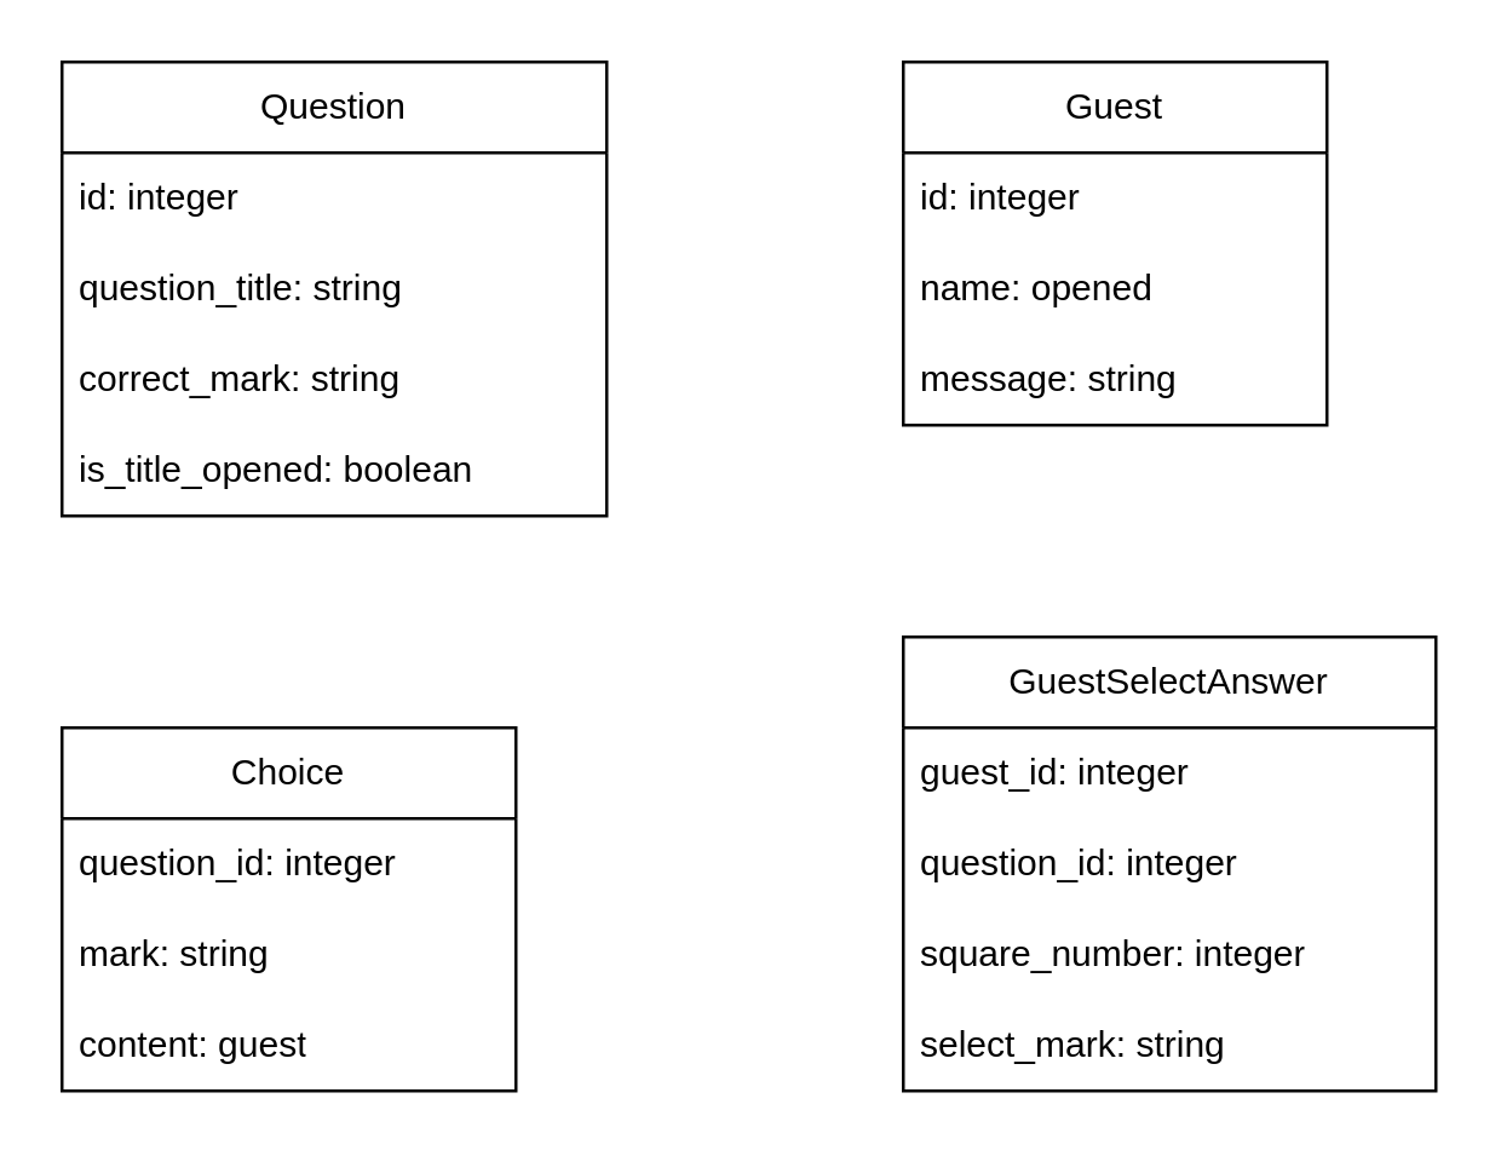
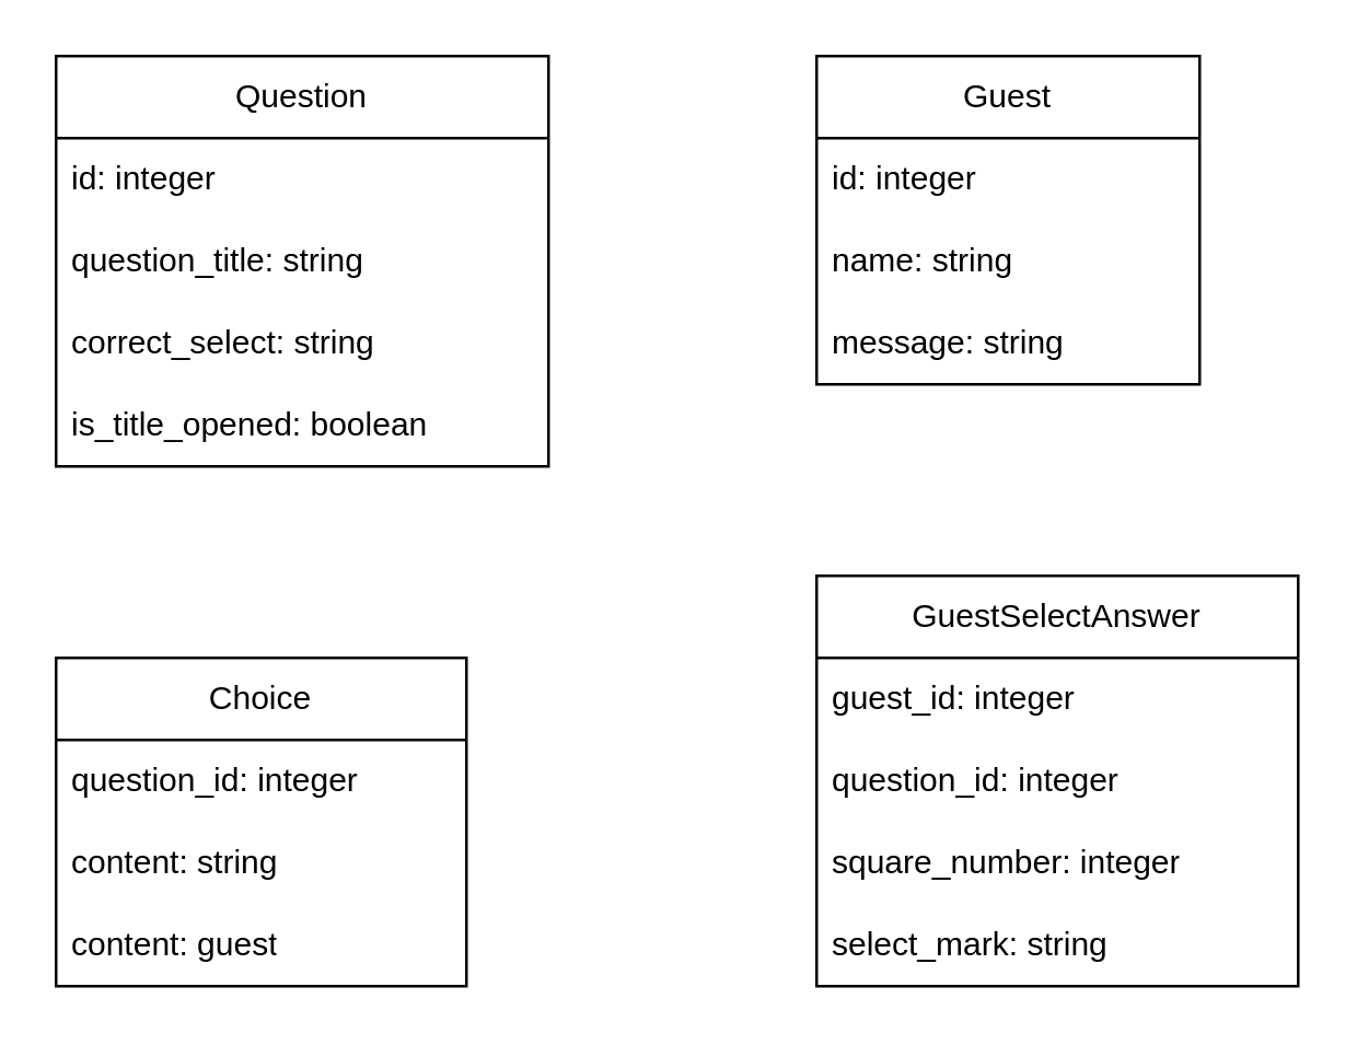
- <mxCell id="13" value="name: opened" style="text;strokeColor=none;fillColor=none;align=left;verticalAlign=middle;spacingLeft=4;spacingRight=4;overflow=hidden;points=[[0,0.5],[1,0.5]];portConstraint=eastwest;rotatable=0;whiteSpace=wrap;html=1;" parent="11" vertex="1"><mxGeometry y="60" width="140" height="30" as="geometry" /></mxCell>
+ <mxCell id="13" value="name: string" style="text;strokeColor=none;fillColor=none;align=left;verticalAlign=middle;spacingLeft=4;spacingRight=4;overflow=hidden;points=[[0,0.5],[1,0.5]];portConstraint=eastwest;rotatable=0;whiteSpace=wrap;html=1;" parent="11" vertex="1"><mxGeometry y="60" width="140" height="30" as="geometry" /></mxCell>
- <mxCell id="5" value="correct_mark: string" style="text;strokeColor=none;fillColor=none;align=left;verticalAlign=middle;spacingLeft=4;spacingRight=4;overflow=hidden;points=[[0,0.5],[1,0.5]];portConstraint=eastwest;rotatable=0;whiteSpace=wrap;html=1;" parent="2" vertex="1"><mxGeometry y="90" width="180" height="30" as="geometry" /></mxCell>
+ <mxCell id="5" value="correct_select: string" style="text;strokeColor=none;fillColor=none;align=left;verticalAlign=middle;spacingLeft=4;spacingRight=4;overflow=hidden;points=[[0,0.5],[1,0.5]];portConstraint=eastwest;rotatable=0;whiteSpace=wrap;html=1;" parent="2" vertex="1"><mxGeometry y="90" width="180" height="30" as="geometry" /></mxCell>
- <mxCell id="9" value="mark: string" style="text;strokeColor=none;fillColor=none;align=left;verticalAlign=middle;spacingLeft=4;spacingRight=4;overflow=hidden;points=[[0,0.5],[1,0.5]];portConstraint=eastwest;rotatable=0;whiteSpace=wrap;html=1;" parent="7" vertex="1"><mxGeometry y="60" width="150" height="30" as="geometry" /></mxCell>
+ <mxCell id="9" value="content: string" style="text;strokeColor=none;fillColor=none;align=left;verticalAlign=middle;spacingLeft=4;spacingRight=4;overflow=hidden;points=[[0,0.5],[1,0.5]];portConstraint=eastwest;rotatable=0;whiteSpace=wrap;html=1;" parent="7" vertex="1"><mxGeometry y="60" width="150" height="30" as="geometry" /></mxCell>
